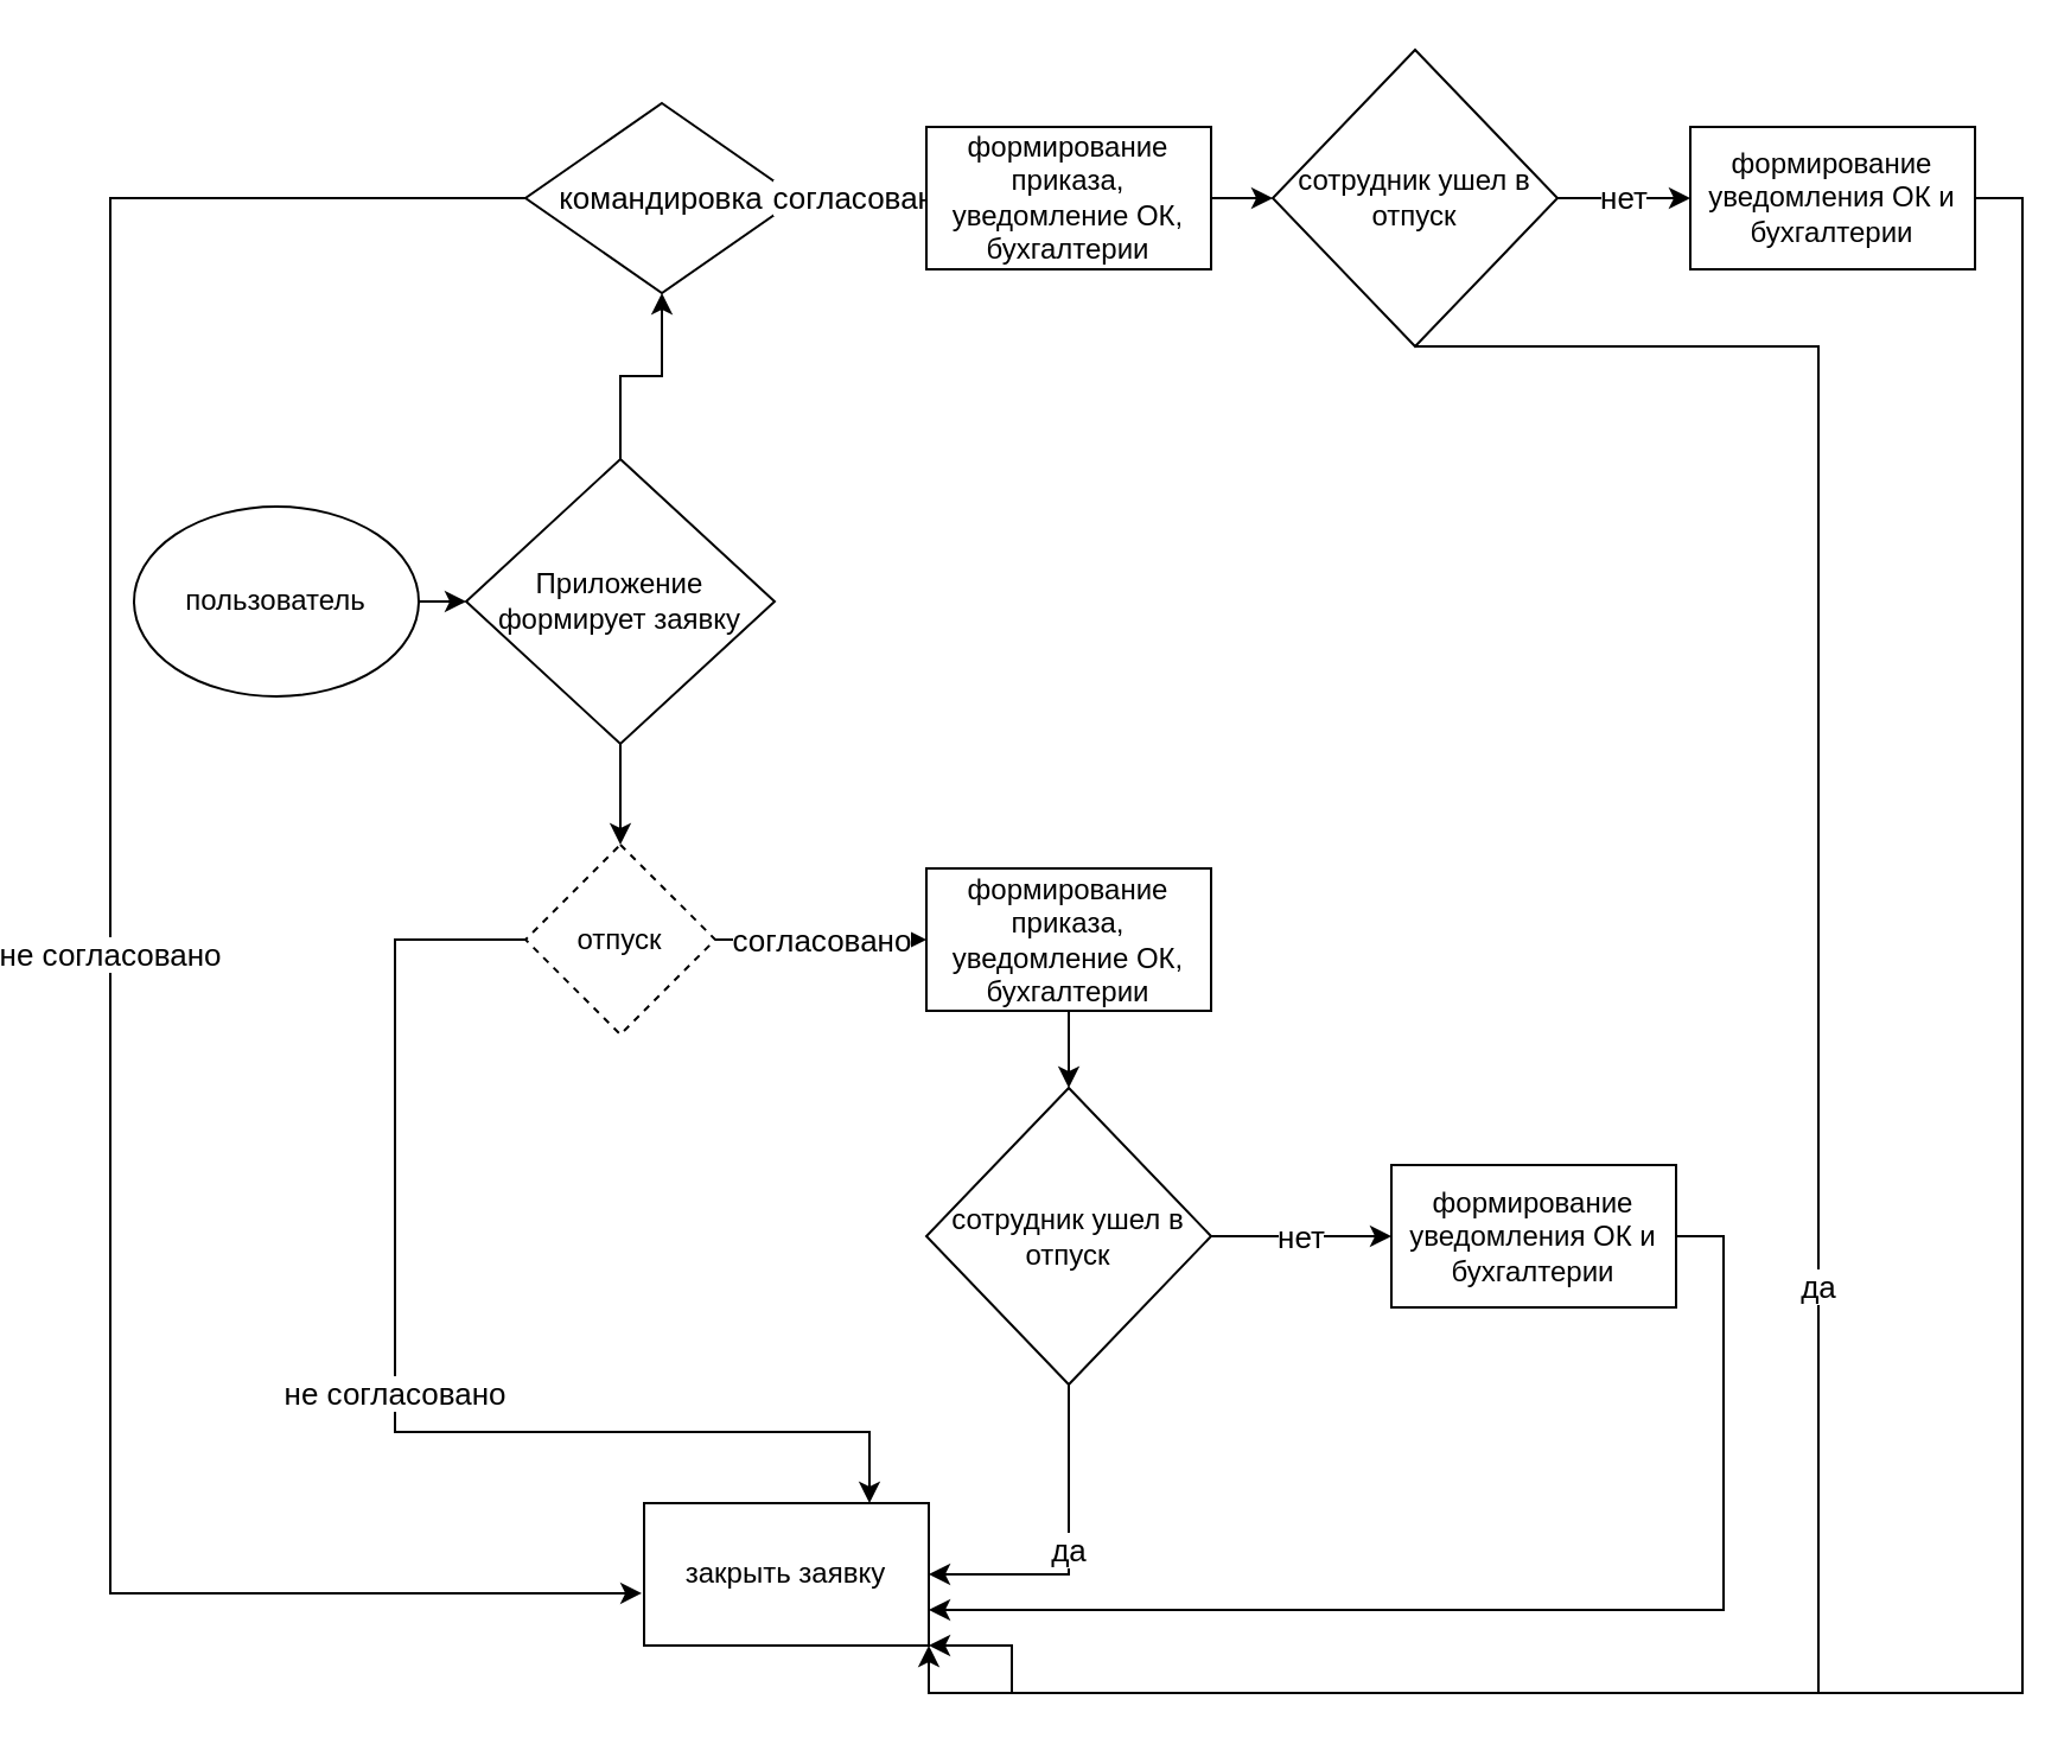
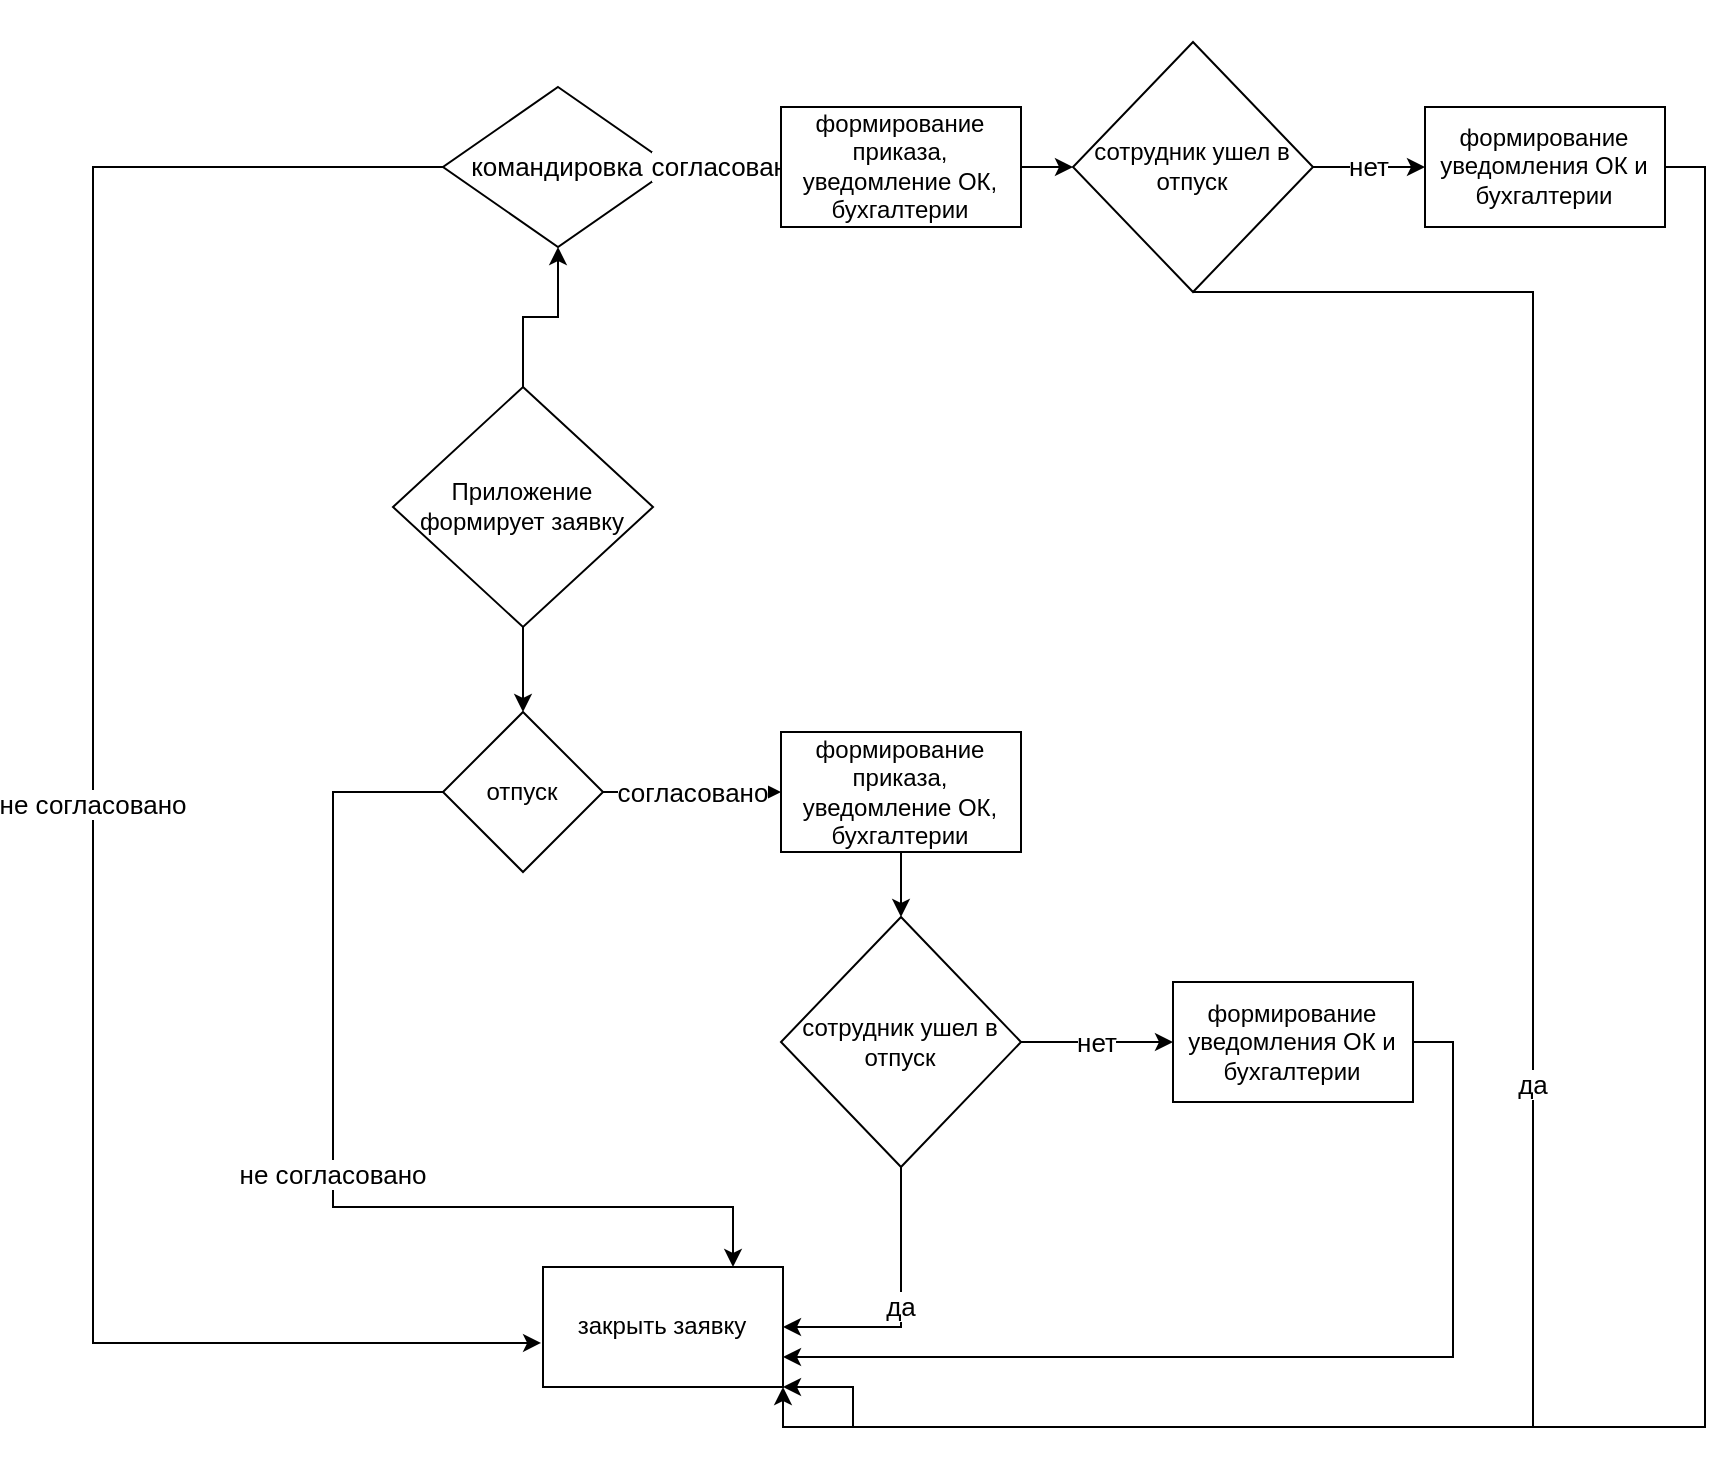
- <mxCell id="3" value="пользователь" style="ellipse;whiteSpace=wrap;html=1;" vertex="1" parent="1"><mxGeometry x="30" y="213" width="120" height="80" as="geometry" /></mxCell>
- <mxCell id="2" style="edgeStyle=orthogonalEdgeStyle;rounded=0;orthogonalLoop=1;jettySize=auto;html=1;exitX=1;exitY=0.5;exitDx=0;exitDy=0;entryX=0;entryY=0.5;entryDx=0;entryDy=0;fontSize=13;" edge="1" parent="1" source="3" target="16"><mxGeometry relative="1" as="geometry" /></mxCell>
- <mxCell id="9" value="отпуск" style="rhombus;whiteSpace=wrap;html=1;dashed=1;" vertex="1" parent="1"><mxGeometry x="195" y="355.5" width="80" height="80" as="geometry" /></mxCell>
+ <mxCell id="9" value="отпуск" style="rhombus;whiteSpace=wrap;html=1;" vertex="1" parent="1"><mxGeometry x="195" y="355.5" width="80" height="80" as="geometry" /></mxCell>
